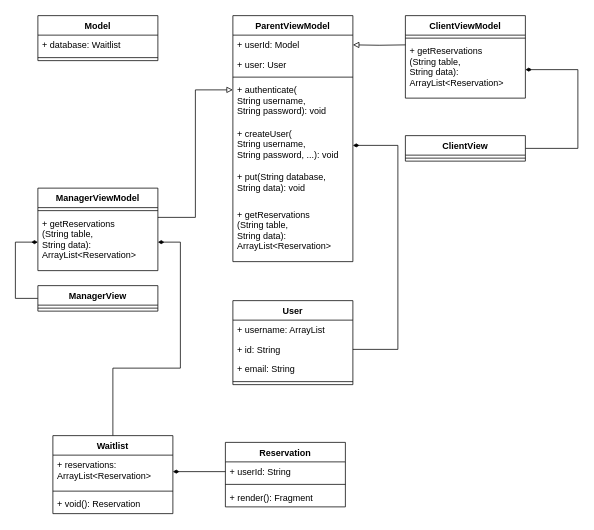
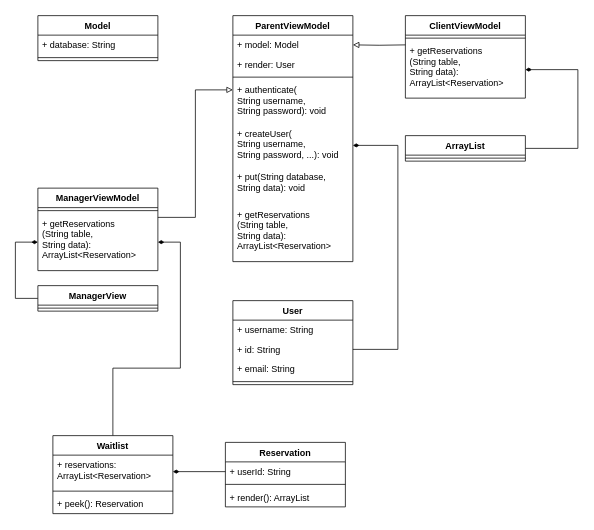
- <mxCell id="3" value="+ database: Waitlist" style="text;strokeColor=none;fillColor=none;align=left;verticalAlign=top;spacingLeft=4;spacingRight=4;overflow=hidden;rotatable=0;points=[[0,0.5],[1,0.5]];portConstraint=eastwest;" vertex="1" parent="2"><mxGeometry y="26" width="160" height="26" as="geometry" /></mxCell>
+ <mxCell id="3" value="+ database: String" style="text;strokeColor=none;fillColor=none;align=left;verticalAlign=top;spacingLeft=4;spacingRight=4;overflow=hidden;rotatable=0;points=[[0,0.5],[1,0.5]];portConstraint=eastwest;" vertex="1" parent="2"><mxGeometry y="26" width="160" height="26" as="geometry" /></mxCell>
- <mxCell id="6" value="+ userId: Model" style="text;strokeColor=none;fillColor=none;align=left;verticalAlign=top;spacingLeft=4;spacingRight=4;overflow=hidden;rotatable=0;points=[[0,0.5],[1,0.5]];portConstraint=eastwest;" vertex="1" parent="5"><mxGeometry y="26" width="160" height="26" as="geometry" /></mxCell>
+ <mxCell id="6" value="+ model: Model" style="text;strokeColor=none;fillColor=none;align=left;verticalAlign=top;spacingLeft=4;spacingRight=4;overflow=hidden;rotatable=0;points=[[0,0.5],[1,0.5]];portConstraint=eastwest;" vertex="1" parent="5"><mxGeometry y="26" width="160" height="26" as="geometry" /></mxCell>
- <mxCell id="7" value="+ user: User" style="text;strokeColor=none;fillColor=none;align=left;verticalAlign=top;spacingLeft=4;spacingRight=4;overflow=hidden;rotatable=0;points=[[0,0.5],[1,0.5]];portConstraint=eastwest;" vertex="1" parent="5"><mxGeometry y="52" width="160" height="26" as="geometry" /></mxCell>
+ <mxCell id="7" value="+ render: User" style="text;strokeColor=none;fillColor=none;align=left;verticalAlign=top;spacingLeft=4;spacingRight=4;overflow=hidden;rotatable=0;points=[[0,0.5],[1,0.5]];portConstraint=eastwest;" vertex="1" parent="5"><mxGeometry y="52" width="160" height="26" as="geometry" /></mxCell>
- <mxCell id="33" value="ClientView" style="swimlane;fontStyle=1;align=center;verticalAlign=top;childLayout=stackLayout;horizontal=1;startSize=26;horizontalStack=0;resizeParent=1;resizeParentMax=0;resizeLast=0;collapsible=1;marginBottom=0;" vertex="1" parent="1"><mxGeometry x="540" y="180" width="160" height="34" as="geometry" /></mxCell>
+ <mxCell id="33" value="ArrayList" style="swimlane;fontStyle=1;align=center;verticalAlign=top;childLayout=stackLayout;horizontal=1;startSize=26;horizontalStack=0;resizeParent=1;resizeParentMax=0;resizeLast=0;collapsible=1;marginBottom=0;" vertex="1" parent="1"><mxGeometry x="540" y="180" width="160" height="34" as="geometry" /></mxCell>
- <mxCell id="17" value="+ username: ArrayList" style="text;strokeColor=none;fillColor=none;align=left;verticalAlign=top;spacingLeft=4;spacingRight=4;overflow=hidden;rotatable=0;points=[[0,0.5],[1,0.5]];portConstraint=eastwest;" vertex="1" parent="16"><mxGeometry y="26" width="160" height="26" as="geometry" /></mxCell>
+ <mxCell id="17" value="+ username: String" style="text;strokeColor=none;fillColor=none;align=left;verticalAlign=top;spacingLeft=4;spacingRight=4;overflow=hidden;rotatable=0;points=[[0,0.5],[1,0.5]];portConstraint=eastwest;" vertex="1" parent="16"><mxGeometry y="26" width="160" height="26" as="geometry" /></mxCell>
- <mxCell id="40" value="+ render(): Fragment" style="text;strokeColor=none;fillColor=none;align=left;verticalAlign=top;spacingLeft=4;spacingRight=4;overflow=hidden;rotatable=0;points=[[0,0.5],[1,0.5]];portConstraint=eastwest;" vertex="1" parent="37"><mxGeometry y="60" width="160" height="26" as="geometry" /></mxCell>
+ <mxCell id="40" value="+ render(): ArrayList" style="text;strokeColor=none;fillColor=none;align=left;verticalAlign=top;spacingLeft=4;spacingRight=4;overflow=hidden;rotatable=0;points=[[0,0.5],[1,0.5]];portConstraint=eastwest;" vertex="1" parent="37"><mxGeometry y="60" width="160" height="26" as="geometry" /></mxCell>
- <mxCell id="25" value="+ void(): Reservation" style="text;strokeColor=none;fillColor=none;align=left;verticalAlign=top;spacingLeft=4;spacingRight=4;overflow=hidden;rotatable=0;points=[[0,0.5],[1,0.5]];portConstraint=eastwest;" vertex="1" parent="22"><mxGeometry y="78" width="160" height="26" as="geometry" /></mxCell>
+ <mxCell id="25" value="+ peek(): Reservation" style="text;strokeColor=none;fillColor=none;align=left;verticalAlign=top;spacingLeft=4;spacingRight=4;overflow=hidden;rotatable=0;points=[[0,0.5],[1,0.5]];portConstraint=eastwest;" vertex="1" parent="22"><mxGeometry y="78" width="160" height="26" as="geometry" /></mxCell>
